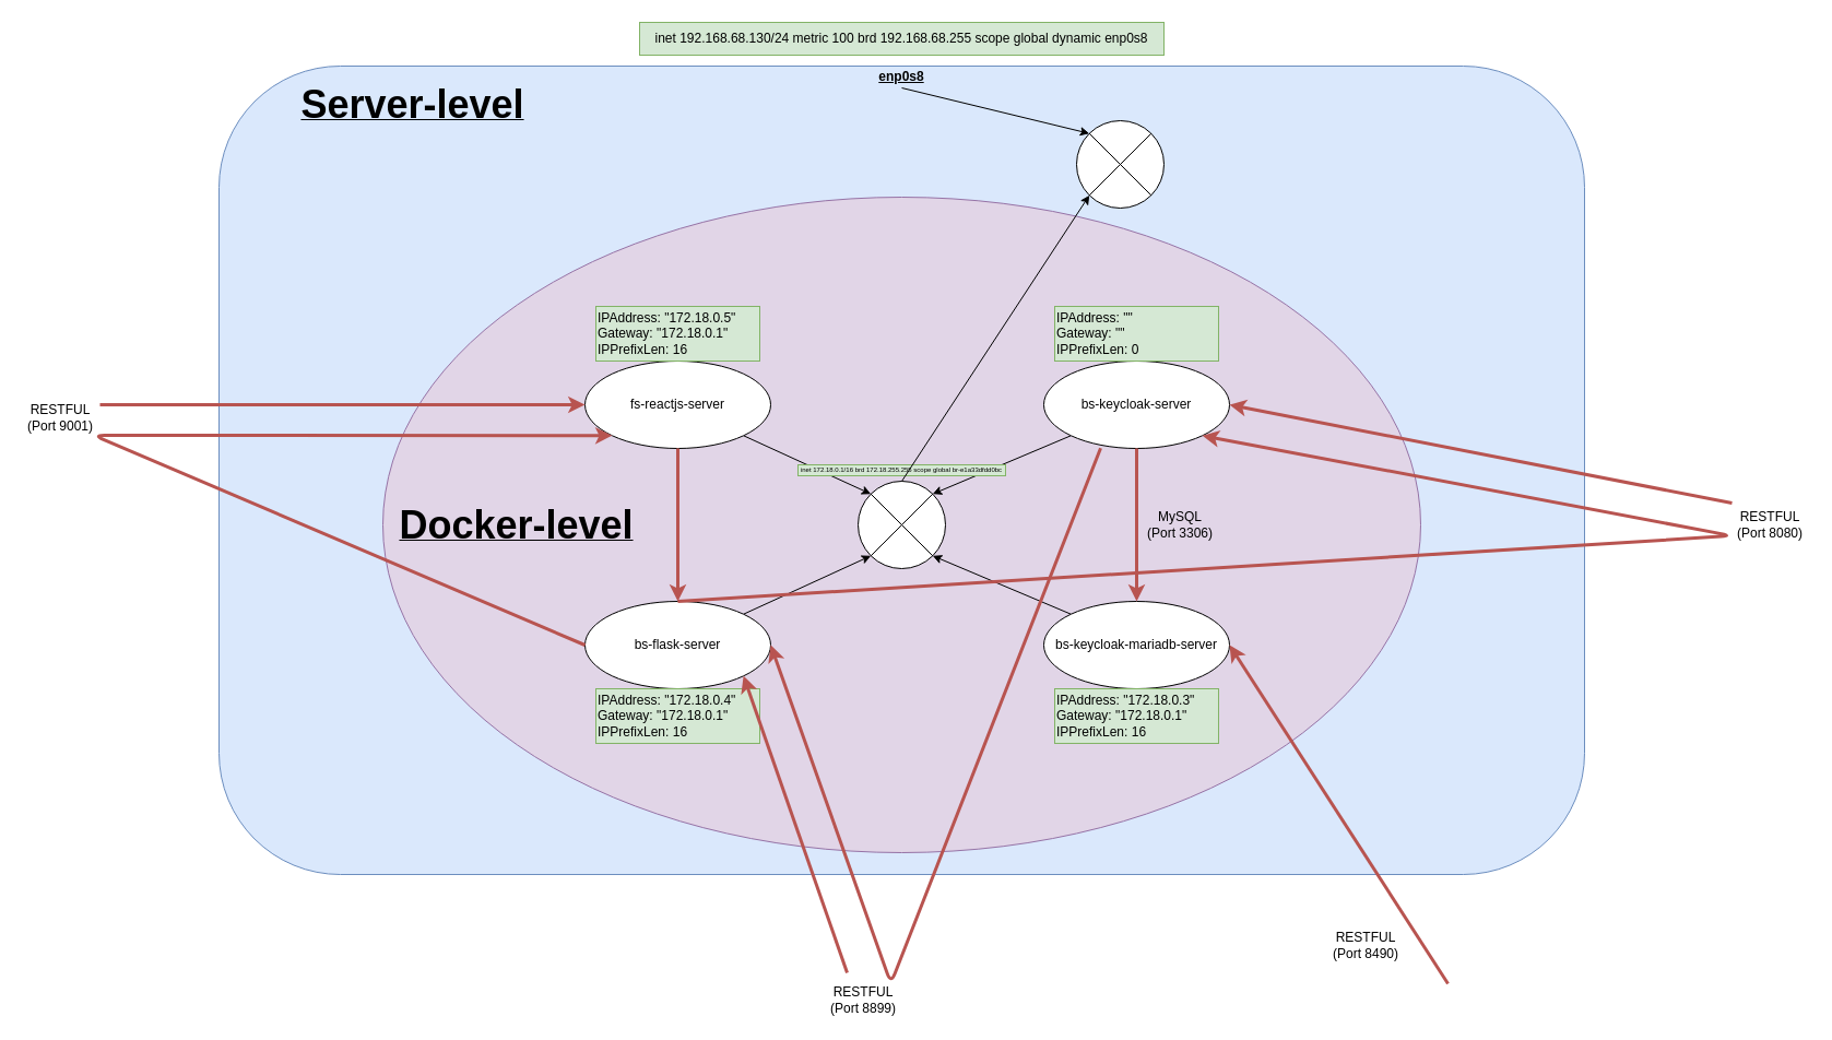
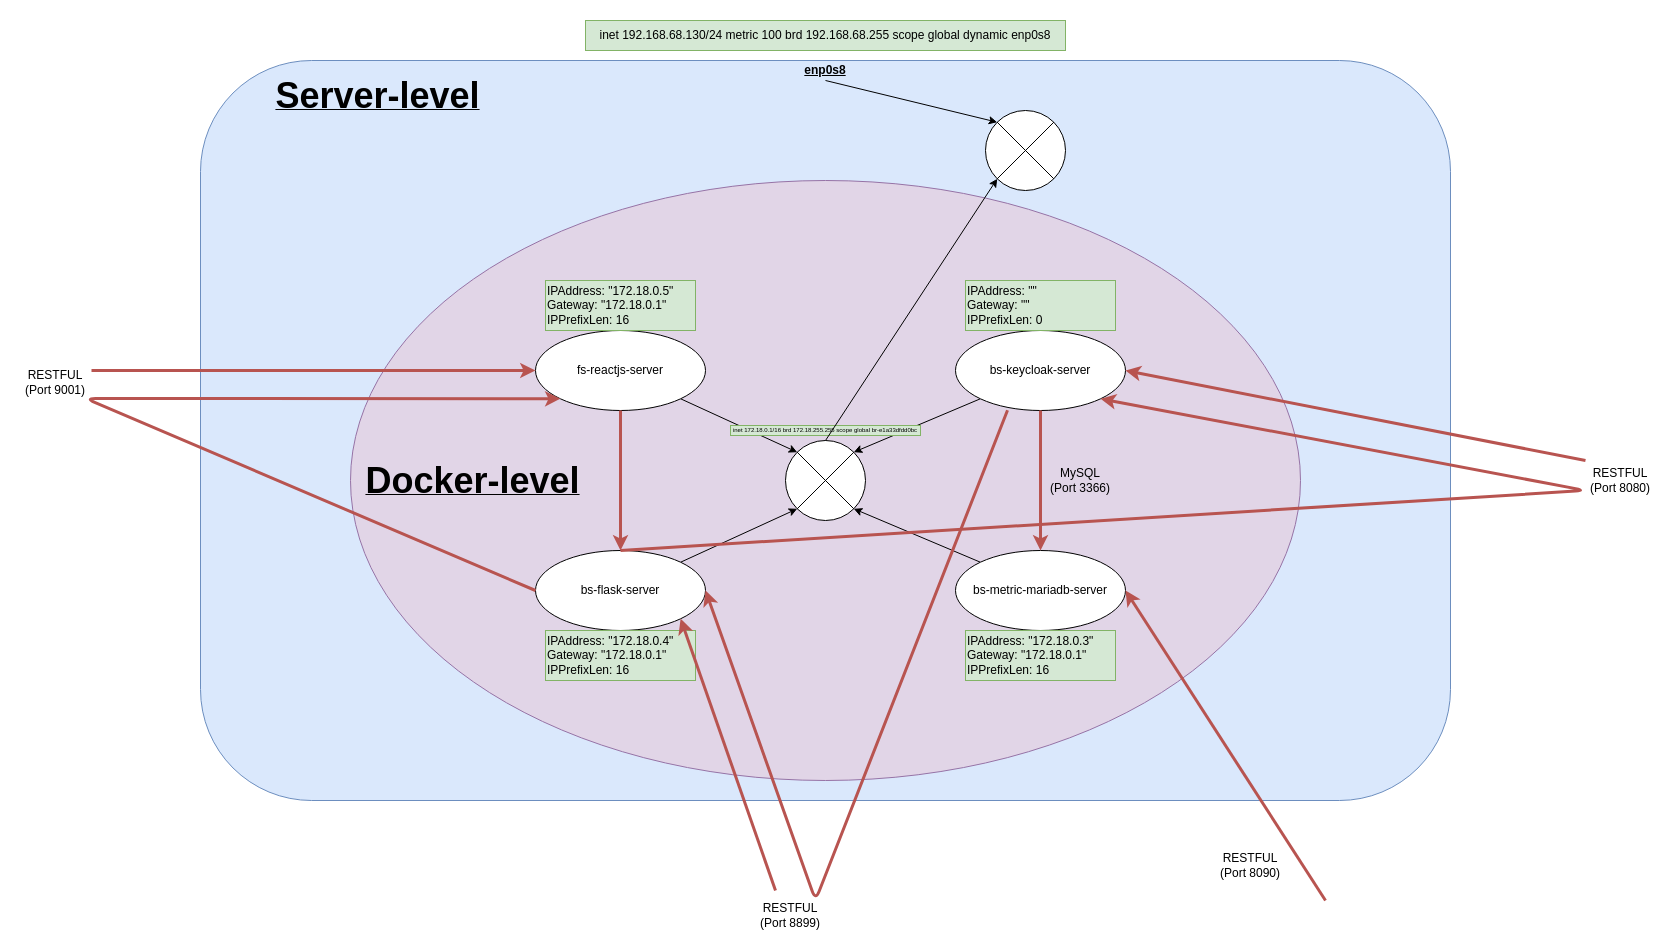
- <mxCell id="24" value="&lt;div&gt;MySQL&lt;/div&gt;(&lt;span style=&quot;color: rgb(0, 0, 0);&quot;&gt;Port 3306)&lt;/span&gt;" style="text;html=1;align=center;verticalAlign=middle;whiteSpace=wrap;rounded=0;" vertex="1" parent="1"><mxGeometry x="1045" y="465" width="70" height="30" as="geometry" /></mxCell>
+ <mxCell id="24" value="&lt;div&gt;MySQL&lt;/div&gt;(&lt;span style=&quot;color: rgb(0, 0, 0);&quot;&gt;Port 3366)&lt;/span&gt;" style="text;html=1;align=center;verticalAlign=middle;whiteSpace=wrap;rounded=0;" vertex="1" parent="1"><mxGeometry x="1045" y="465" width="70" height="30" as="geometry" /></mxCell>
- <mxCell id="15" value="bs-keycloak-mariadb-server" style="text;whiteSpace=wrap;align=center;verticalAlign=middle;" parent="1" vertex="1"><mxGeometry x="955" y="580" width="170" height="20" as="geometry" /></mxCell>
+ <mxCell id="15" value="bs-metric-mariadb-server" style="text;whiteSpace=wrap;align=center;verticalAlign=middle;" parent="1" vertex="1"><mxGeometry x="955" y="580" width="170" height="20" as="geometry" /></mxCell>
- <mxCell id="31" value="&lt;div&gt;RESTFUL&lt;/div&gt;(&lt;span style=&quot;color: rgb(0, 0, 0);&quot;&gt;Port 8490)&lt;/span&gt;" style="text;html=1;align=center;verticalAlign=middle;whiteSpace=wrap;rounded=0;" vertex="1" parent="1"><mxGeometry x="1215" y="850" width="70" height="30" as="geometry" /></mxCell>
+ <mxCell id="31" value="&lt;div&gt;RESTFUL&lt;/div&gt;(&lt;span style=&quot;color: rgb(0, 0, 0);&quot;&gt;Port 8090)&lt;/span&gt;" style="text;html=1;align=center;verticalAlign=middle;whiteSpace=wrap;rounded=0;" vertex="1" parent="1"><mxGeometry x="1215" y="850" width="70" height="30" as="geometry" /></mxCell>
